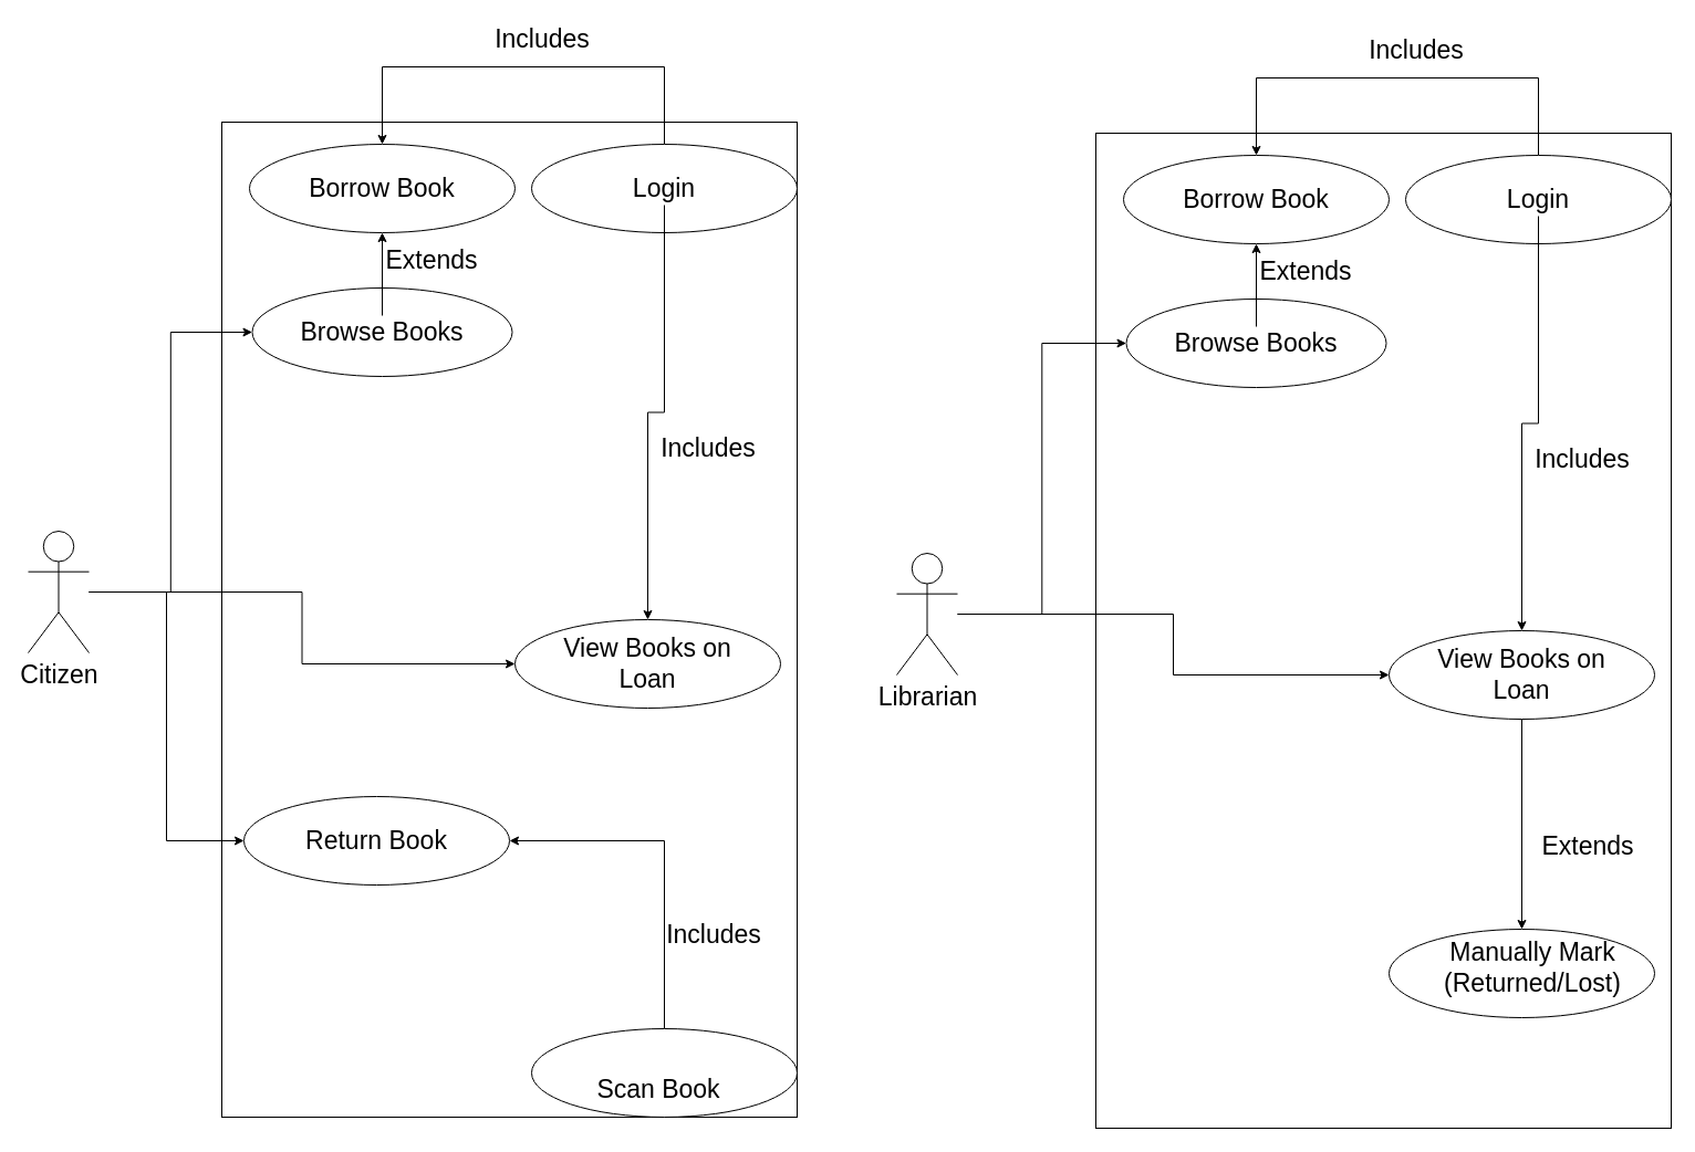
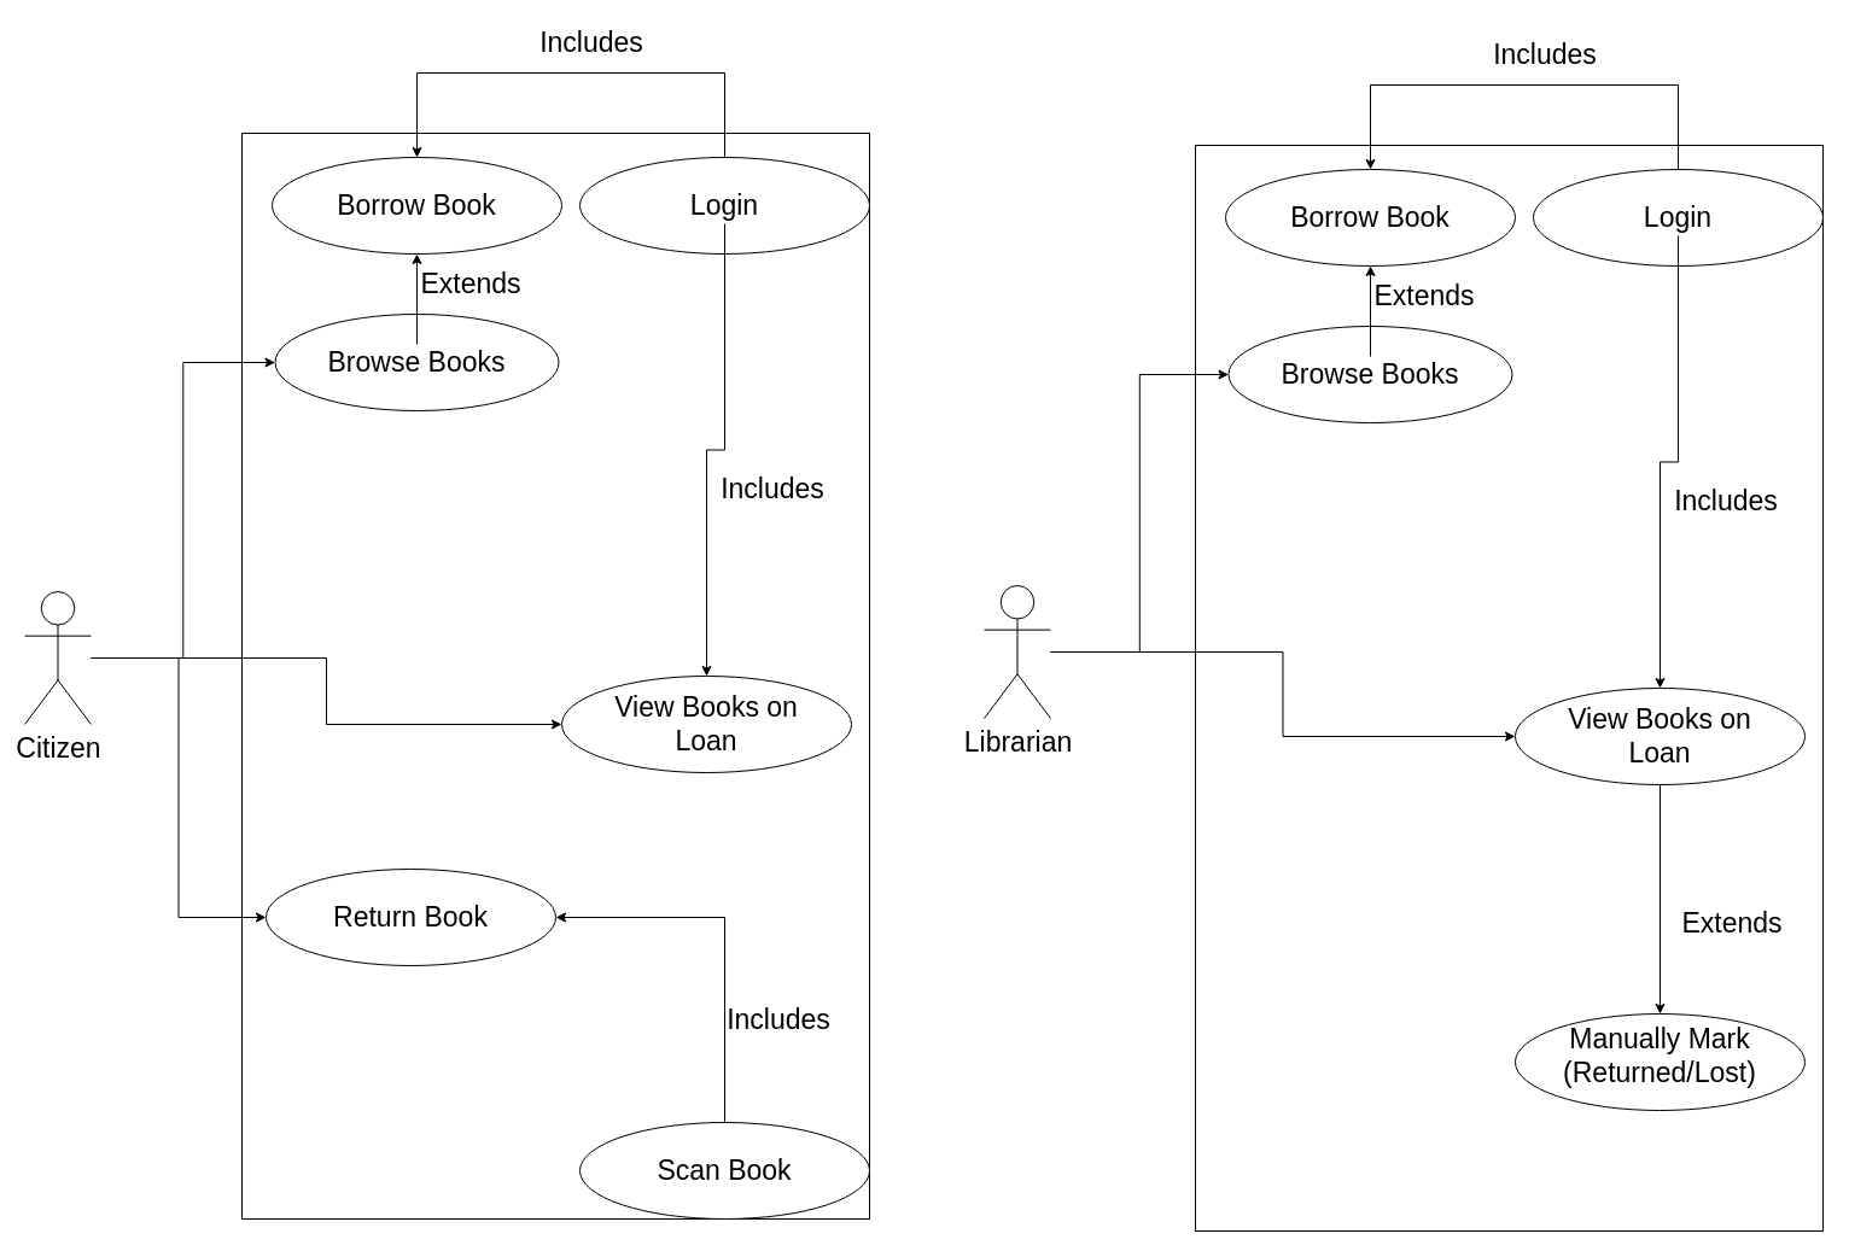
- <mxCell id="8" value="Citizen" style="shape=umlActor;verticalLabelPosition=bottom;verticalAlign=top;html=1;outlineConnect=0;fontSize=23;aspect=fixed;" parent="1" vertex="1"><mxGeometry x="25" y="480" width="55" height="110" as="geometry" /></mxCell>
+ <mxCell id="8" value="Citizen" style="shape=umlActor;verticalLabelPosition=bottom;verticalAlign=top;html=1;outlineConnect=0;fontSize=23;aspect=fixed;" parent="1" vertex="1"><mxGeometry x="20" y="490" width="55" height="110" as="geometry" /></mxCell>
- <mxCell id="31" value="Librarian" style="shape=umlActor;verticalLabelPosition=bottom;verticalAlign=top;html=1;outlineConnect=0;fontSize=23;aspect=fixed;" vertex="1" parent="1"><mxGeometry x="810" y="500" width="55" height="110" as="geometry" /></mxCell>
+ <mxCell id="31" value="Librarian" style="shape=umlActor;verticalLabelPosition=bottom;verticalAlign=top;html=1;outlineConnect=0;fontSize=23;aspect=fixed;" vertex="1" parent="1"><mxGeometry x="815" y="485" width="55" height="110" as="geometry" /></mxCell>
- <mxCell id="35" value="Manually Mark (Returned/Lost)" style="text;html=1;strokeColor=none;fillColor=none;align=center;verticalAlign=middle;whiteSpace=wrap;rounded=0;fontSize=23;" vertex="1" parent="1"><mxGeometry x="1295" y="860" width="180" height="30" as="geometry" /></mxCell>
+ <mxCell id="35" value="Manually Mark (Returned/Lost)" style="text;html=1;strokeColor=none;fillColor=none;align=center;verticalAlign=middle;whiteSpace=wrap;rounded=0;fontSize=23;" vertex="1" parent="1"><mxGeometry x="1285" y="860" width="180" height="30" as="geometry" /></mxCell>
- <mxCell id="13" value="Scan Book" style="text;html=1;strokeColor=none;fillColor=none;align=center;verticalAlign=middle;whiteSpace=wrap;rounded=0;fontSize=23;" parent="1" vertex="1"><mxGeometry x="505" y="970" width="180" height="30" as="geometry" /></mxCell>
+ <mxCell id="13" value="Scan Book" style="text;html=1;strokeColor=none;fillColor=none;align=center;verticalAlign=middle;whiteSpace=wrap;rounded=0;fontSize=23;" parent="1" vertex="1"><mxGeometry x="510" y="955" width="180" height="30" as="geometry" /></mxCell>
